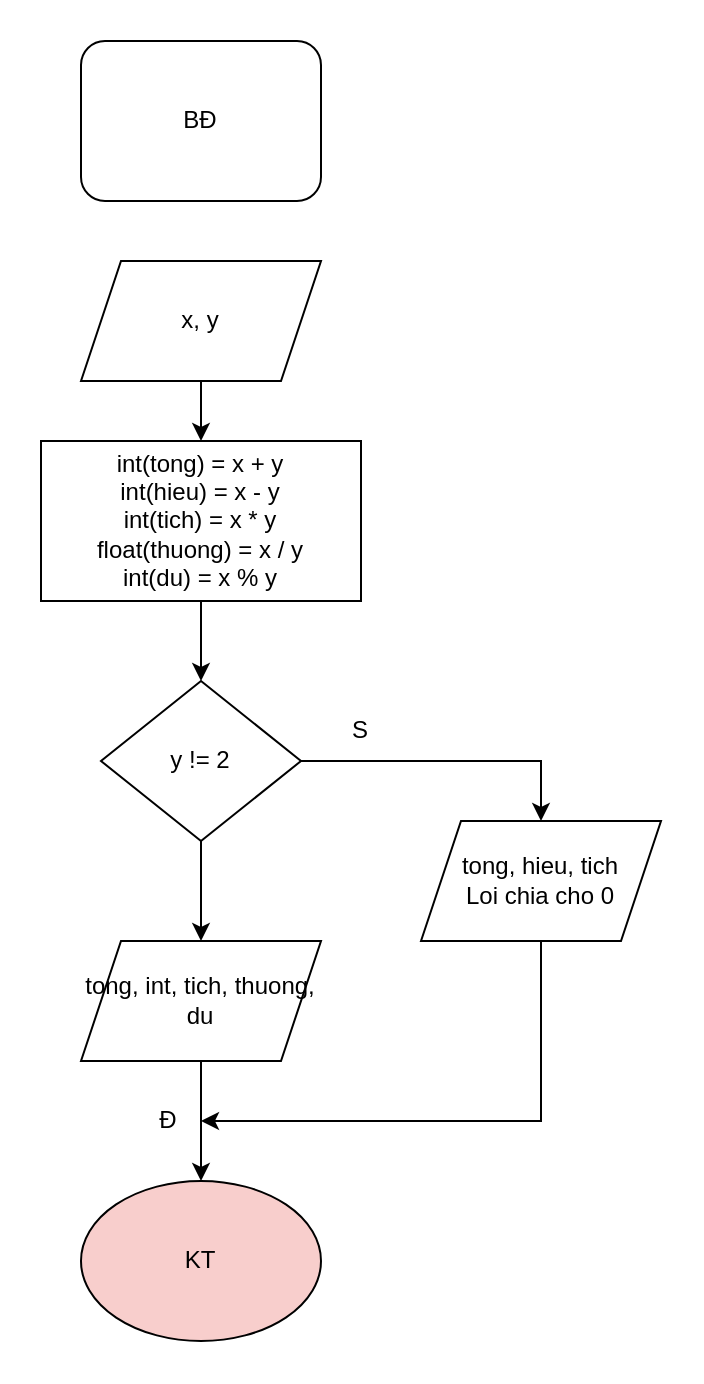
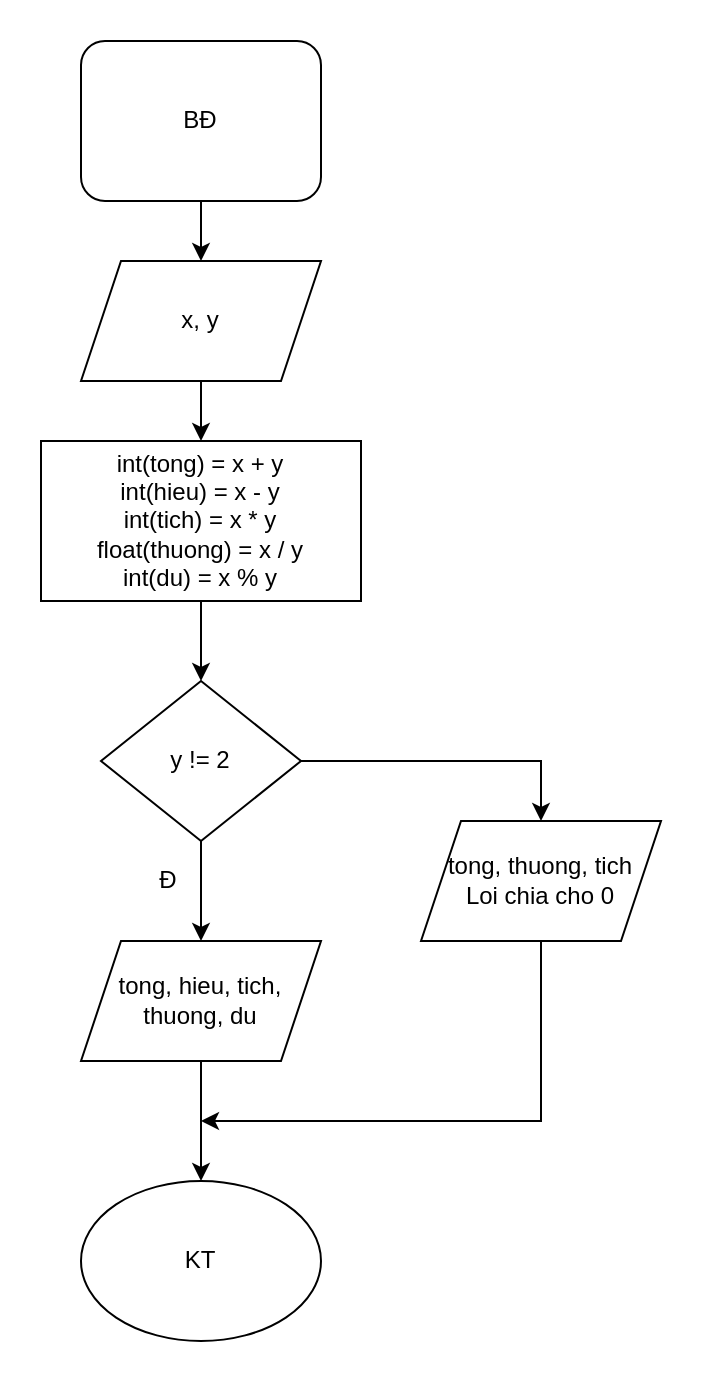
+ <mxCell id="2" style="edgeStyle=orthogonalEdgeStyle;rounded=0;orthogonalLoop=1;jettySize=auto;html=1;exitX=0.5;exitY=1;exitDx=0;exitDy=0;entryX=0.5;entryY=0;entryDx=0;entryDy=0;" parent="1" source="3" target="5" edge="1"><mxGeometry relative="1" as="geometry" /></mxCell>
- <mxCell id="17" value="S" style="text;html=1;align=center;verticalAlign=middle;whiteSpace=wrap;rounded=0;" parent="1" vertex="1"><mxGeometry x="150" y="350" width="60" height="30" as="geometry" /></mxCell>
- <mxCell id="9" value="tong, hieu, tich&lt;div&gt;Loi chia cho 0&lt;/div&gt;" style="shape=parallelogram;perimeter=parallelogramPerimeter;whiteSpace=wrap;html=1;fixedSize=1;" parent="1" vertex="1"><mxGeometry x="210" y="410" width="120" height="60" as="geometry" /></mxCell>
+ <mxCell id="9" value="tong, thuong, tich&lt;div&gt;Loi chia cho 0&lt;/div&gt;" style="shape=parallelogram;perimeter=parallelogramPerimeter;whiteSpace=wrap;html=1;fixedSize=1;" parent="1" vertex="1"><mxGeometry x="210" y="410" width="120" height="60" as="geometry" /></mxCell>
- <mxCell id="16" value="tong, int, tich, thuong, du" style="shape=parallelogram;perimeter=parallelogramPerimeter;whiteSpace=wrap;html=1;fixedSize=1;" parent="1" vertex="1"><mxGeometry x="40" y="470" width="120" height="60" as="geometry" /></mxCell>
+ <mxCell id="16" value="tong, hieu, tich, thuong, du" style="shape=parallelogram;perimeter=parallelogramPerimeter;whiteSpace=wrap;html=1;fixedSize=1;" parent="1" vertex="1"><mxGeometry x="40" y="470" width="120" height="60" as="geometry" /></mxCell>
- <mxCell id="13" value="Đ" style="text;html=1;align=center;verticalAlign=middle;whiteSpace=wrap;rounded=0;" parent="1" vertex="1"><mxGeometry x="54" y="545" width="60" height="30" as="geometry" /></mxCell>
+ <mxCell id="13" value="Đ" style="text;html=1;align=center;verticalAlign=middle;whiteSpace=wrap;rounded=0;" parent="1" vertex="1"><mxGeometry x="54" y="425" width="60" height="30" as="geometry" /></mxCell>
- <mxCell id="14" value="KT" style="ellipse;whiteSpace=wrap;html=1;fillColor=#f8cecc;" parent="1" vertex="1"><mxGeometry x="40" y="590" width="120" height="80" as="geometry" /></mxCell>
+ <mxCell id="14" value="KT" style="ellipse;whiteSpace=wrap;html=1;" parent="1" vertex="1"><mxGeometry x="40" y="590" width="120" height="80" as="geometry" /></mxCell>
